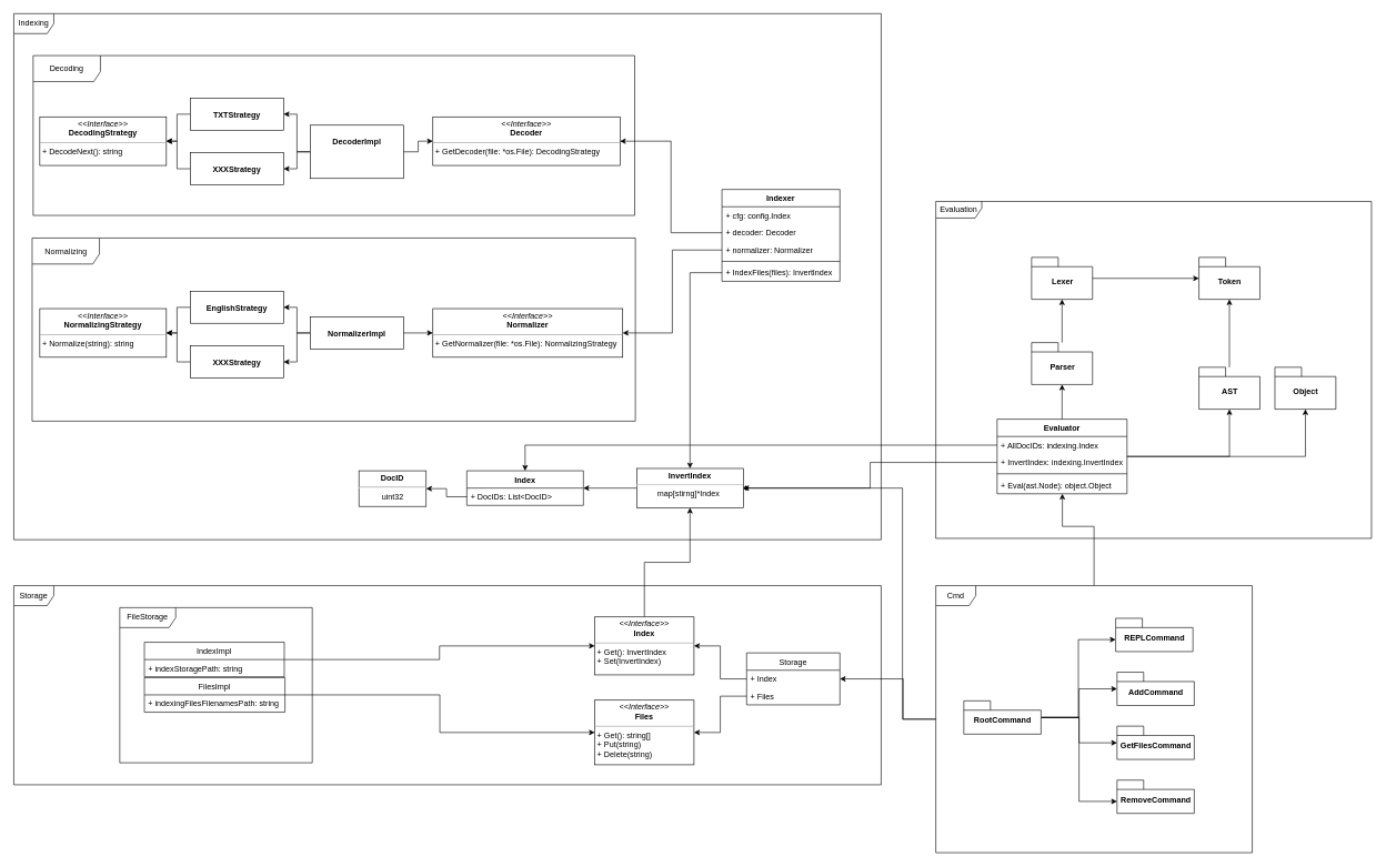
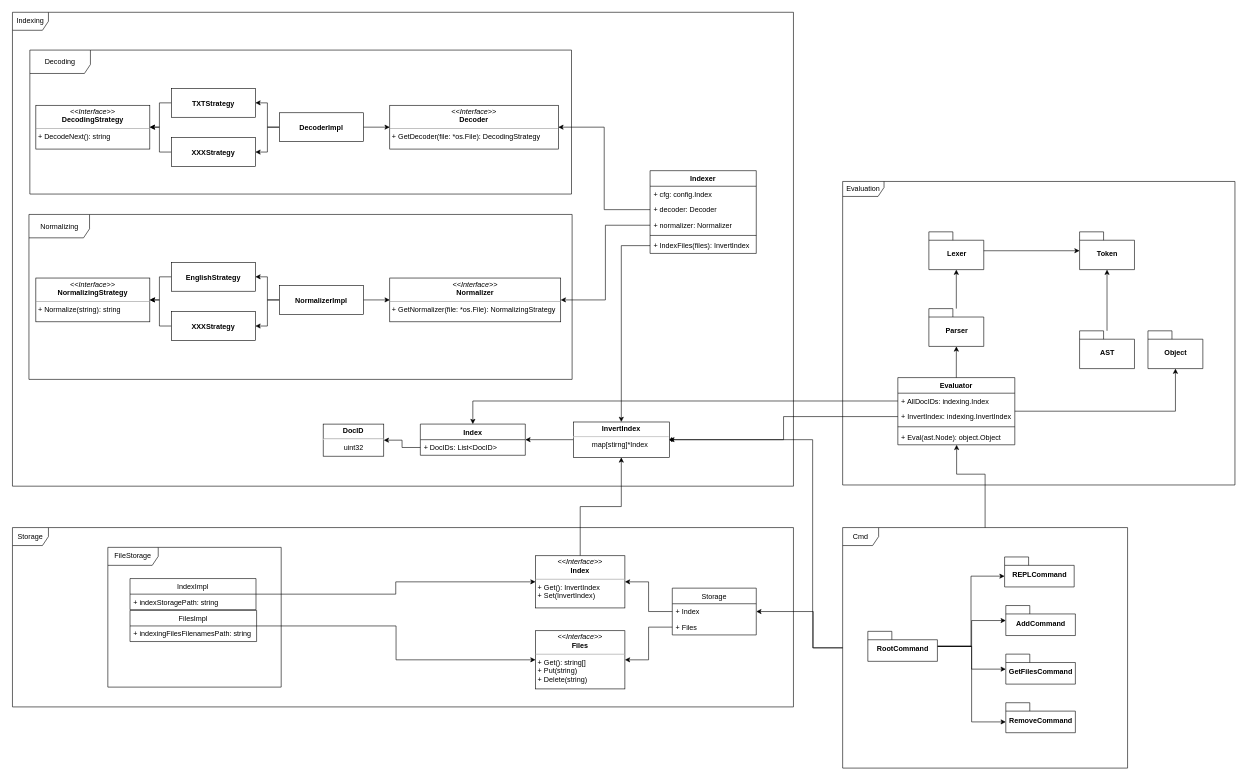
- <mxCell id="13" value="&lt;p style=&quot;margin: 0px ; margin-top: 4px ; text-align: center&quot;&gt;&lt;br&gt;&lt;b&gt;DecoderImpl&lt;/b&gt;&lt;/p&gt;" style="verticalAlign=top;align=left;overflow=fill;fontSize=12;fontFamily=Helvetica;html=1;" vertex="1" parent="1"><mxGeometry x="465" y="187.5" width="140" height="80" as="geometry" /></mxCell>
+ <mxCell id="13" value="&lt;p style=&quot;margin: 0px ; margin-top: 4px ; text-align: center&quot;&gt;&lt;br&gt;&lt;b&gt;DecoderImpl&lt;/b&gt;&lt;/p&gt;" style="verticalAlign=top;align=left;overflow=fill;fontSize=12;fontFamily=Helvetica;html=1;" vertex="1" parent="1"><mxGeometry x="465" y="187.5" width="140" height="48" as="geometry" /></mxCell>
- <mxCell id="77" style="edgeStyle=orthogonalEdgeStyle;rounded=0;orthogonalLoop=1;jettySize=auto;html=1;" edge="1" parent="63" source="65" target="72"><mxGeometry relative="1" as="geometry" /></mxCell>
